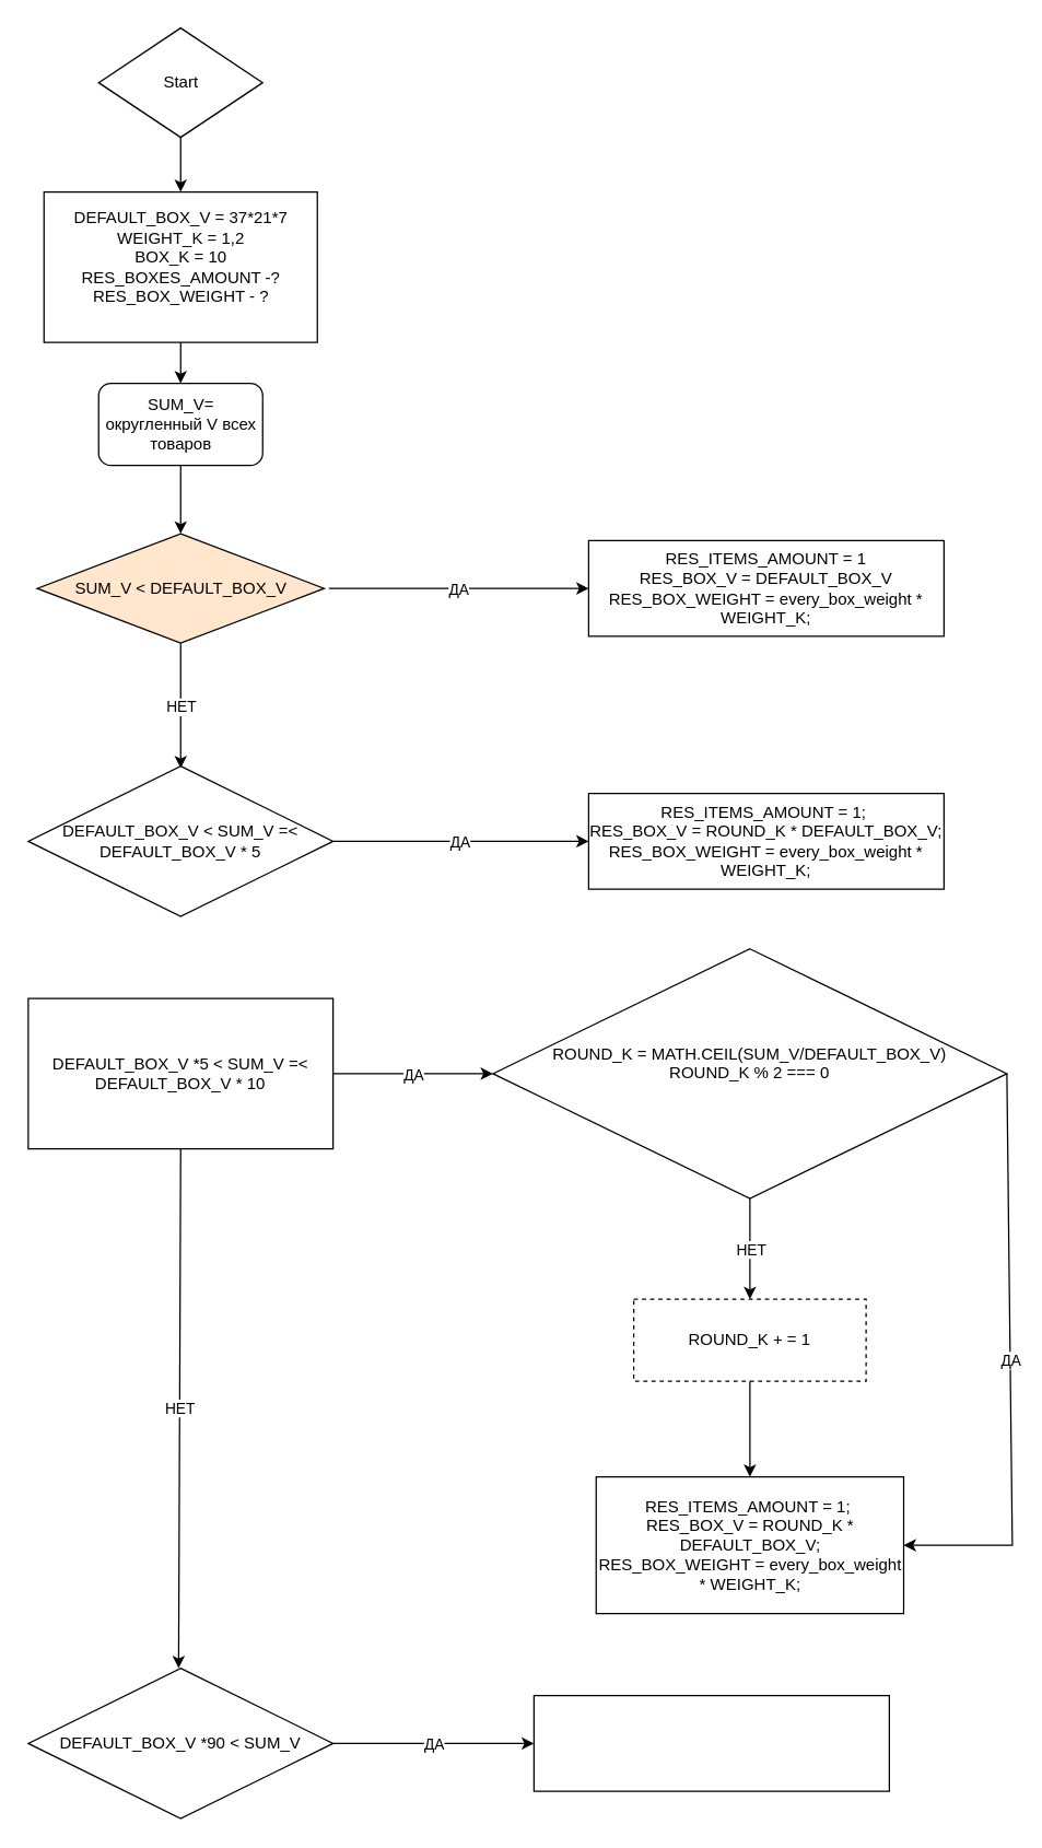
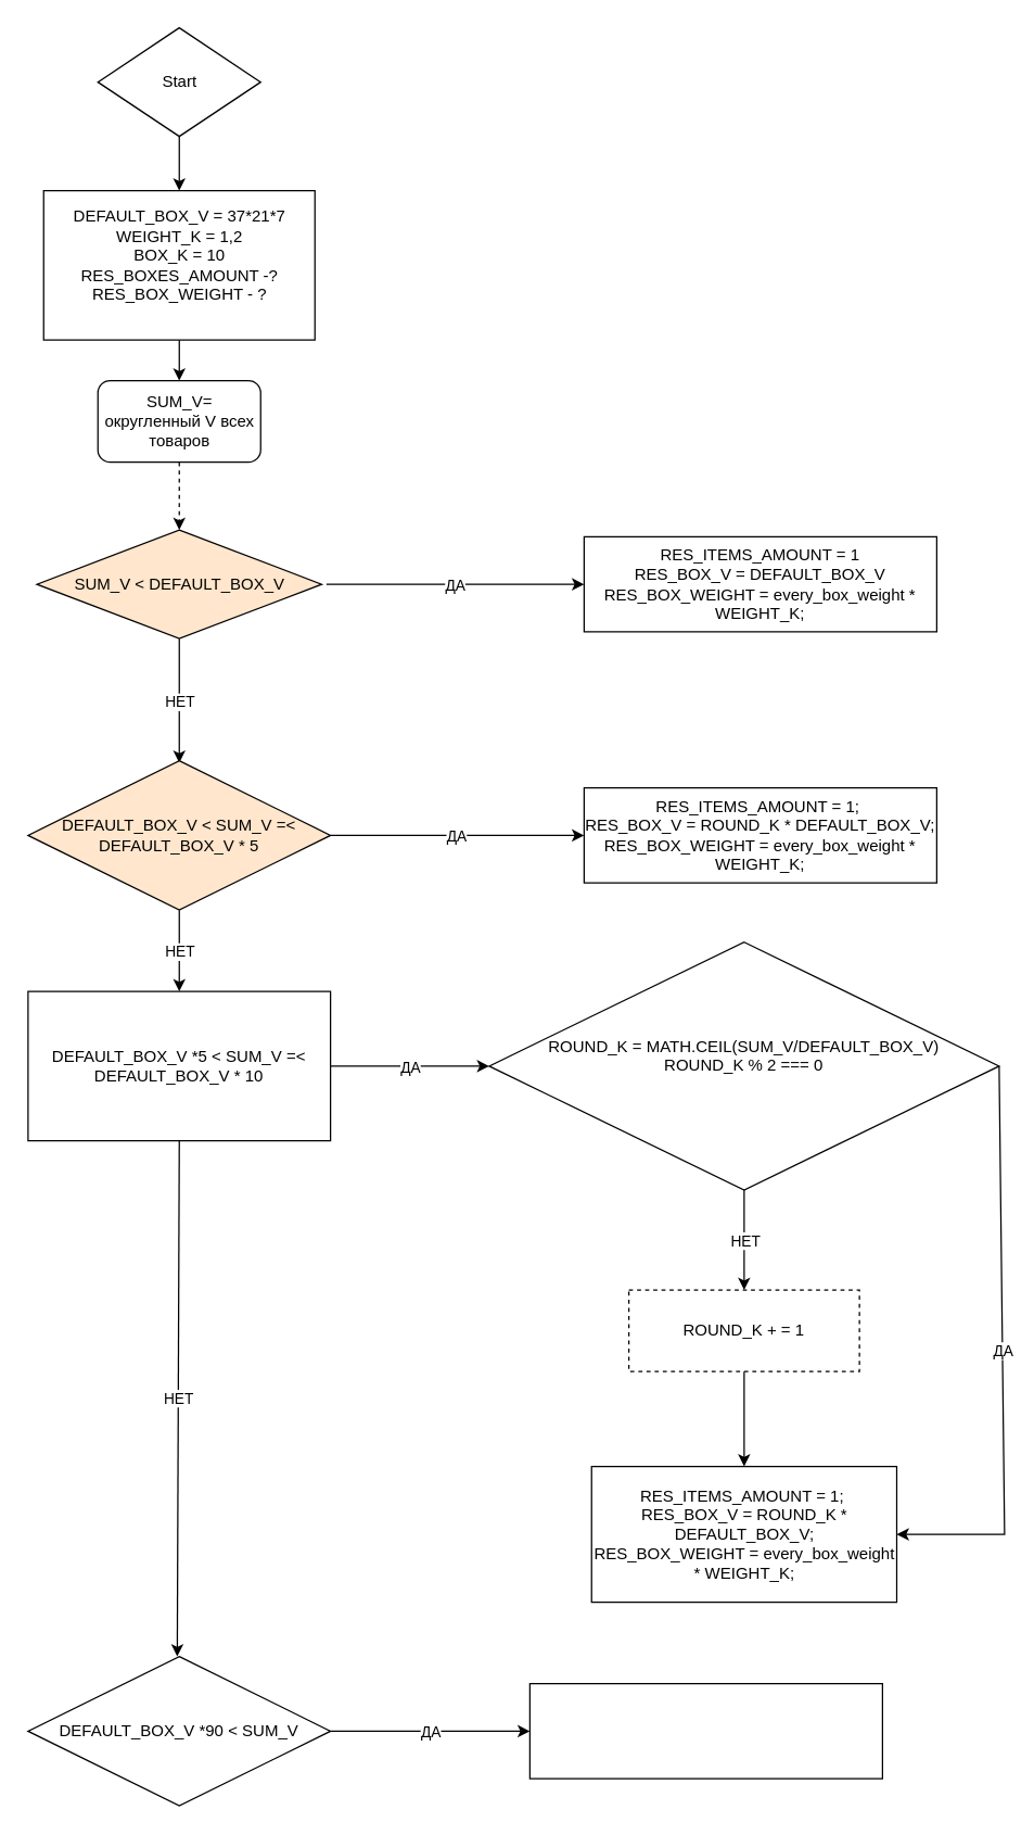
- <mxCell id="2" value="" style="edgeStyle=orthogonalEdgeStyle;rounded=0;orthogonalLoop=1;jettySize=auto;html=1;" parent="1" source="3" target="4" edge="1"><mxGeometry relative="1" as="geometry" /></mxCell>
+ <mxCell id="2" value="" style="edgeStyle=orthogonalEdgeStyle;rounded=0;orthogonalLoop=1;jettySize=auto;html=1;dashed=1;" parent="1" source="3" target="4" edge="1"><mxGeometry relative="1" as="geometry" /></mxCell>
- <mxCell id="14" value="DEFAULT_BOX_V &amp;lt;&lt;span style=&quot;background-color: initial;&quot;&gt;&amp;nbsp;SUM_V =&amp;lt; DEFAULT_BOX_V&amp;nbsp;* 5&lt;/span&gt;" style="rhombus;whiteSpace=wrap;html=1;" vertex="1" parent="1"><mxGeometry x="20" y="560" width="223" height="110" as="geometry" /></mxCell>
+ <mxCell id="14" value="DEFAULT_BOX_V &amp;lt;&lt;span style=&quot;background-color: initial;&quot;&gt;&amp;nbsp;SUM_V =&amp;lt; DEFAULT_BOX_V&amp;nbsp;* 5&lt;/span&gt;" style="rhombus;whiteSpace=wrap;html=1;fillColor=#ffe6cc;" vertex="1" parent="1"><mxGeometry x="20" y="560" width="223" height="110" as="geometry" /></mxCell>
+ <mxCell id="15" value="" style="endArrow=classic;html=1;rounded=0;exitX=0.5;exitY=1;exitDx=0;exitDy=0;entryX=0.5;entryY=0;entryDx=0;entryDy=0;" edge="1" parent="1" source="14" target="19"><mxGeometry relative="1" as="geometry"><mxPoint x="259.5" y="730" as="sourcePoint" /><mxPoint x="131.5" y="731.6" as="targetPoint" /></mxGeometry></mxCell>
+ <mxCell id="16" value="НЕТ" style="edgeLabel;resizable=0;html=1;;align=center;verticalAlign=middle;" connectable="0" vertex="1" parent="15"><mxGeometry relative="1" as="geometry" /></mxCell>
